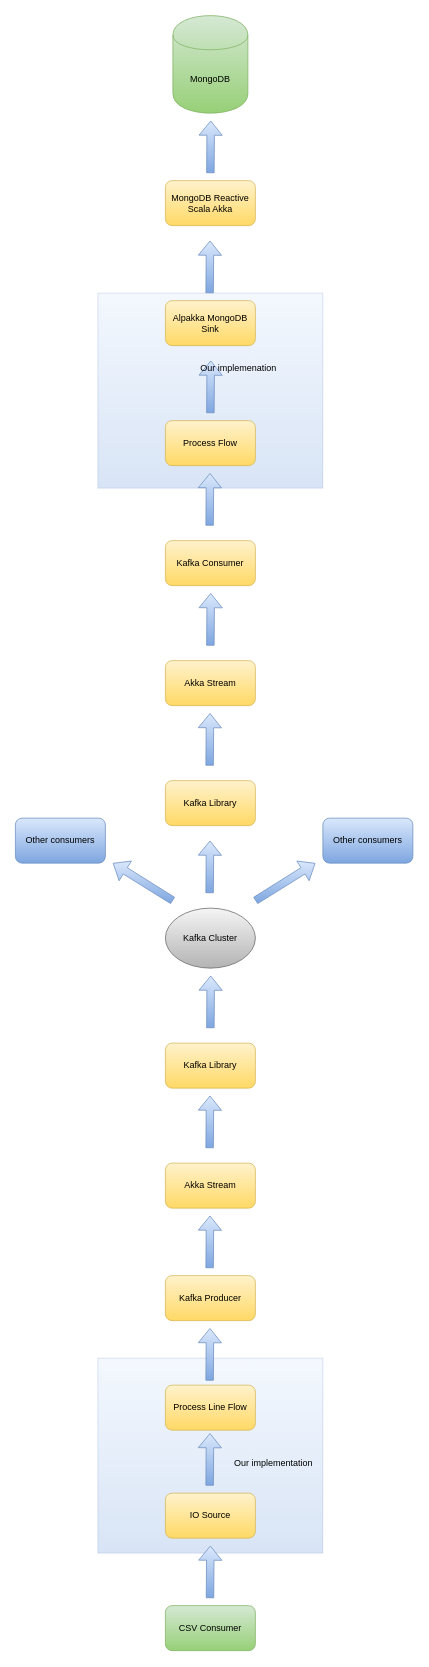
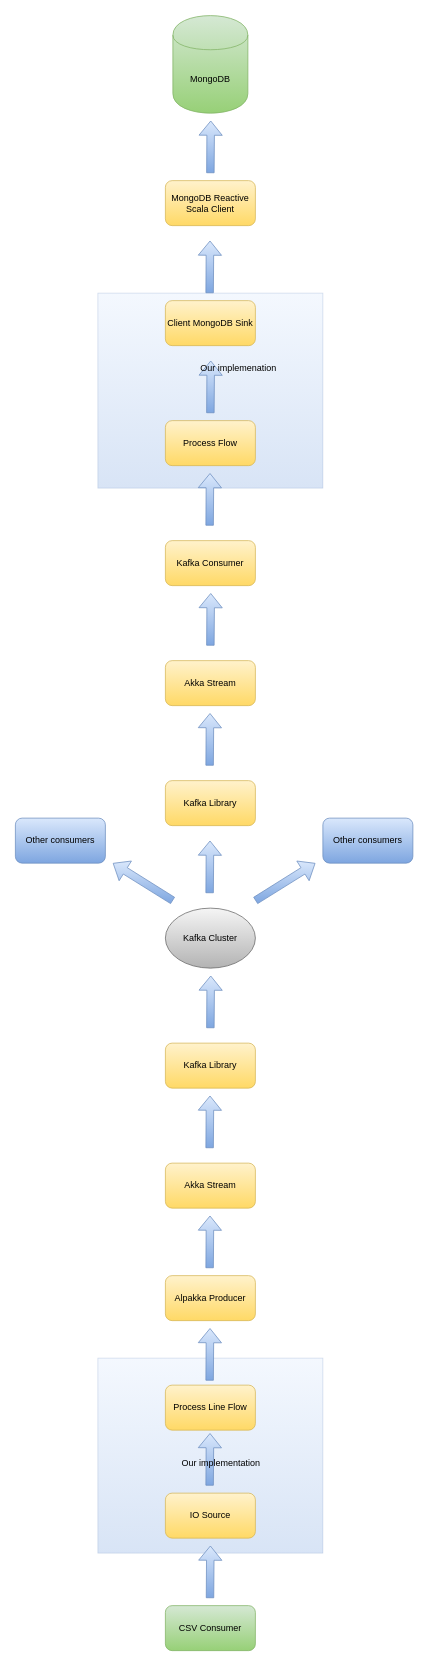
- <mxCell id="28" value="MongoDB Reactive Scala Akka" style="rounded=1;whiteSpace=wrap;html=1;gradientColor=#ffd966;fillColor=#fff2cc;strokeColor=#d6b656;" vertex="1" parent="1"><mxGeometry x="220" y="240" width="120" height="60" as="geometry" /></mxCell>
+ <mxCell id="28" value="MongoDB Reactive Scala Client" style="rounded=1;whiteSpace=wrap;html=1;gradientColor=#ffd966;fillColor=#fff2cc;strokeColor=#d6b656;" vertex="1" parent="1"><mxGeometry x="220" y="240" width="120" height="60" as="geometry" /></mxCell>
- <mxCell id="26" value="Alpakka MongoDB Sink" style="rounded=1;whiteSpace=wrap;html=1;gradientColor=#ffd966;fillColor=#fff2cc;strokeColor=#d6b656;" vertex="1" parent="1"><mxGeometry x="220" y="400" width="120" height="60" as="geometry" /></mxCell>
+ <mxCell id="26" value="Client MongoDB Sink" style="rounded=1;whiteSpace=wrap;html=1;gradientColor=#ffd966;fillColor=#fff2cc;strokeColor=#d6b656;" vertex="1" parent="1"><mxGeometry x="220" y="400" width="120" height="60" as="geometry" /></mxCell>
- <mxCell id="11" value="Kafka Producer" style="rounded=1;whiteSpace=wrap;html=1;gradientColor=#ffd966;fillColor=#fff2cc;strokeColor=#d6b656;" vertex="1" parent="1"><mxGeometry x="220" y="1700" width="120" height="60" as="geometry" /></mxCell>
+ <mxCell id="11" value="Alpakka Producer" style="rounded=1;whiteSpace=wrap;html=1;gradientColor=#ffd966;fillColor=#fff2cc;strokeColor=#d6b656;" vertex="1" parent="1"><mxGeometry x="220" y="1700" width="120" height="60" as="geometry" /></mxCell>
- <mxCell id="32" value="Our implementation" style="text;html=1;resizable=0;points=[];autosize=1;align=left;verticalAlign=top;spacingTop=-4;" vertex="1" parent="1"><mxGeometry x="310" y="1940" width="120" height="20" as="geometry" /></mxCell>
+ <mxCell id="32" value="Our implementation" style="text;html=1;resizable=0;points=[];autosize=1;align=left;verticalAlign=top;spacingTop=-4;" vertex="1" parent="1"><mxGeometry x="240" y="1940" width="120" height="20" as="geometry" /></mxCell>
